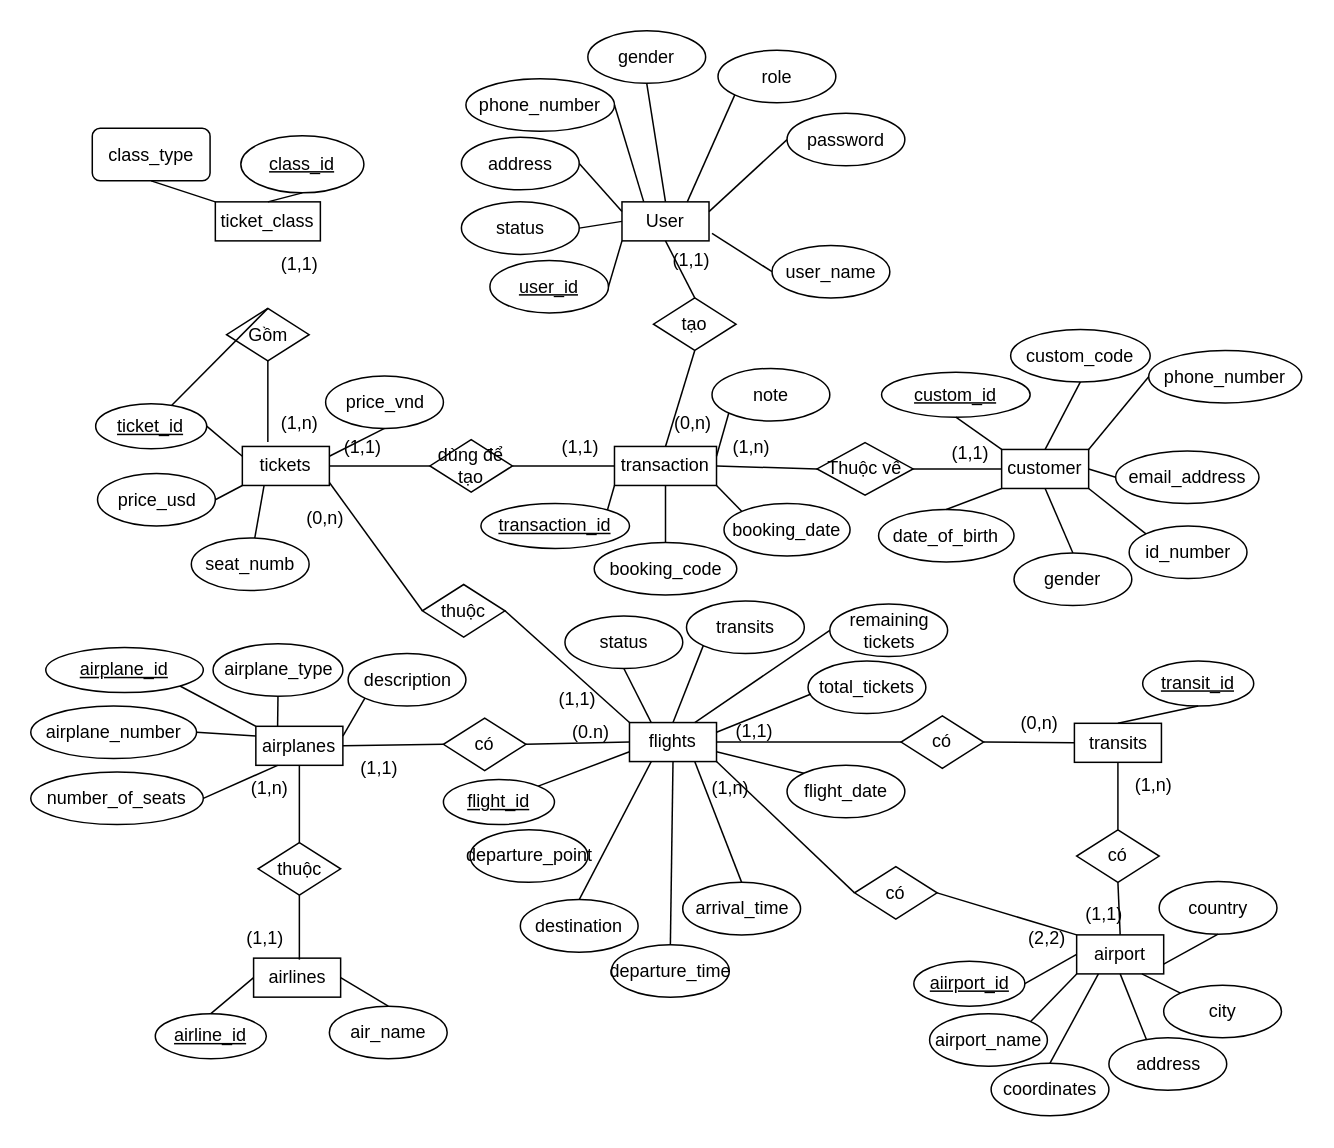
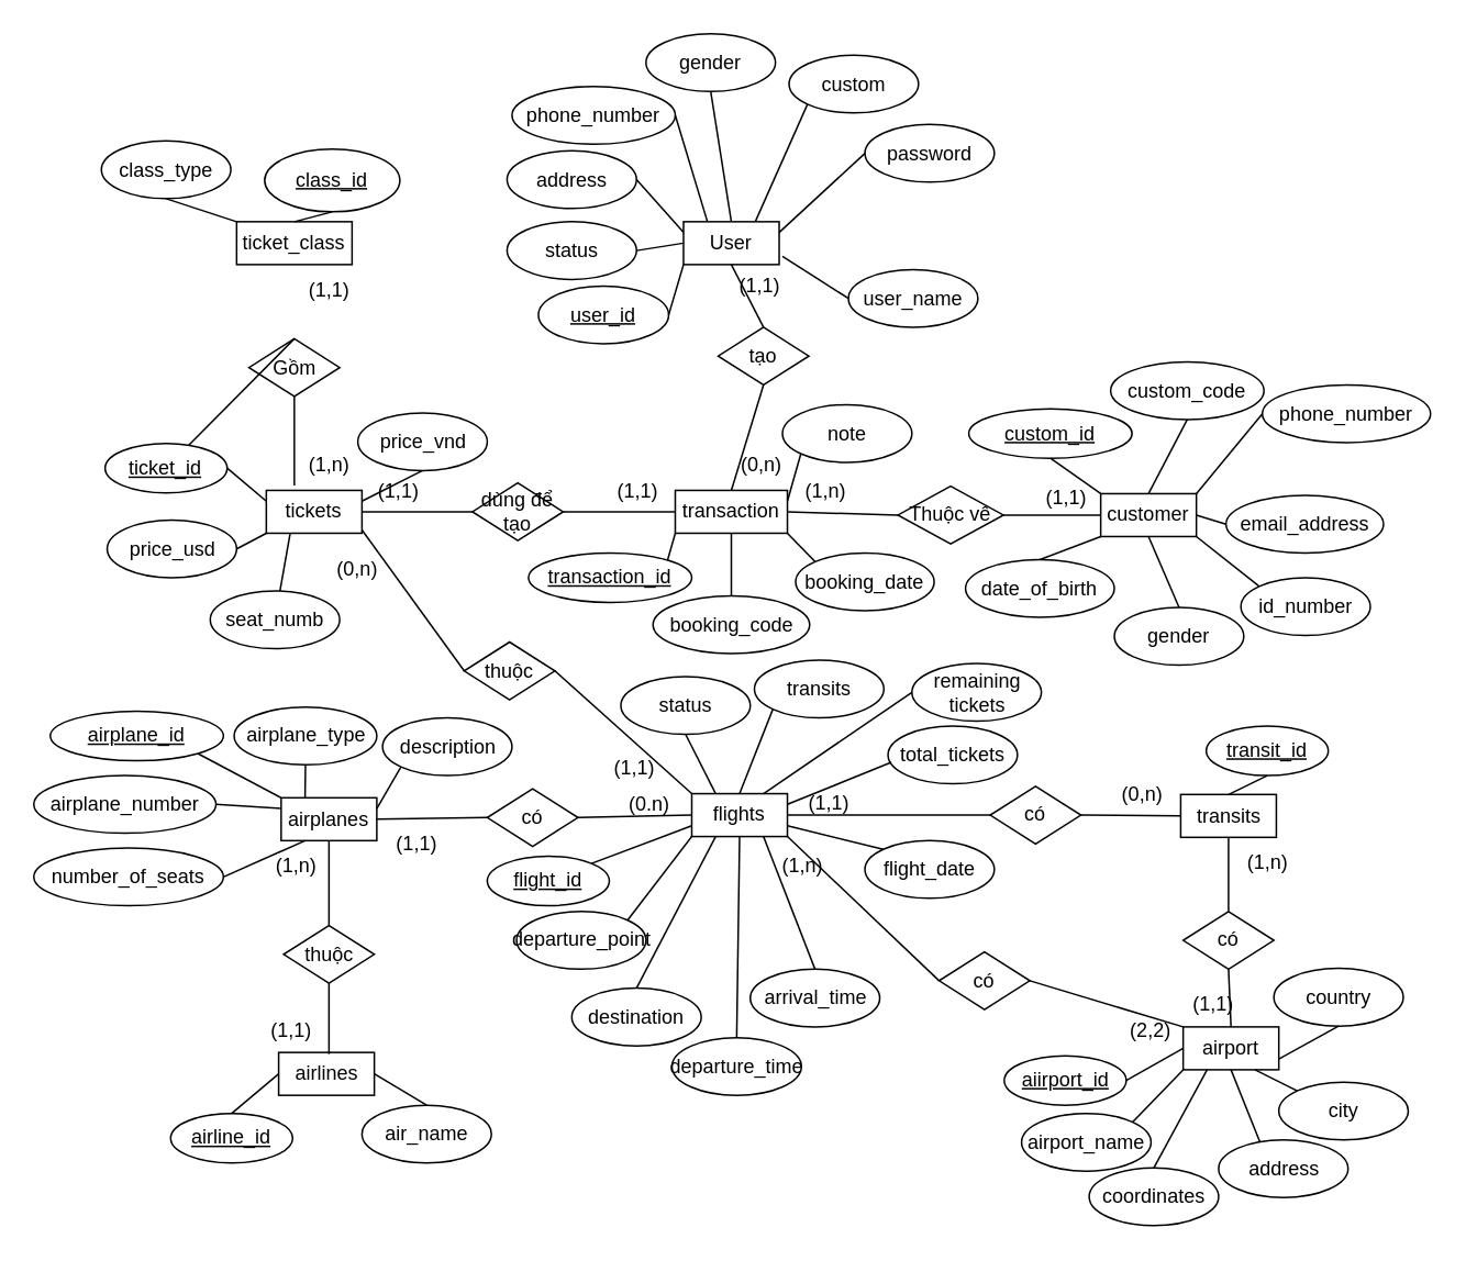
- <mxCell id="69" value="role" style="ellipse;whiteSpace=wrap;html=1;align=center;" parent="1" vertex="1"><mxGeometry x="478" y="33" width="78.5" height="35" as="geometry" /></mxCell>
+ <mxCell id="69" value="custom" style="ellipse;whiteSpace=wrap;html=1;align=center;" parent="1" vertex="1"><mxGeometry x="478" y="33" width="78.5" height="35" as="geometry" /></mxCell>
- <mxCell id="65" value="class_type" style="whiteSpace=wrap;html=1;align=center;rounded=1;" parent="1" vertex="1"><mxGeometry x="61" y="85" width="78.5" height="35" as="geometry" /></mxCell>
+ <mxCell id="65" value="class_type" style="ellipse;whiteSpace=wrap;html=1;align=center;" parent="1" vertex="1"><mxGeometry x="61" y="85" width="78.5" height="35" as="geometry" /></mxCell>
- <mxCell id="110" value="transit_id" style="ellipse;whiteSpace=wrap;html=1;align=center;fontStyle=4;" parent="1" vertex="1"><mxGeometry x="761" y="440" width="74" height="30" as="geometry" /></mxCell>
+ <mxCell id="110" value="transit_id" style="ellipse;whiteSpace=wrap;html=1;align=center;fontStyle=4;" parent="1" vertex="1"><mxGeometry x="731" y="440" width="74" height="30" as="geometry" /></mxCell>
+ <mxCell id="151" value="" style="endArrow=none;html=1;rounded=0;entryX=1;entryY=0;entryDx=0;entryDy=0;exitX=0;exitY=1;exitDx=0;exitDy=0;" parent="1" source="10" target="97" edge="1"><mxGeometry relative="1" as="geometry"><mxPoint x="429" y="511" as="sourcePoint" /><mxPoint x="368" y="533" as="targetPoint" /></mxGeometry></mxCell>
